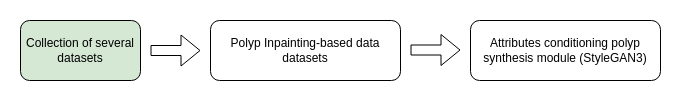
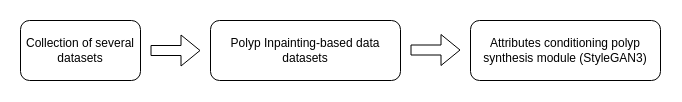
- <mxCell id="2" value="Collection of several datasets" style="rounded=1;whiteSpace=wrap;html=1;fillColor=#d5e8d4;" vertex="1" parent="1"><mxGeometry x="20" y="20" width="120" height="60" as="geometry" /></mxCell>
+ <mxCell id="2" value="Collection of several datasets" style="rounded=1;whiteSpace=wrap;html=1;" vertex="1" parent="1"><mxGeometry x="20" y="20" width="120" height="60" as="geometry" /></mxCell>
